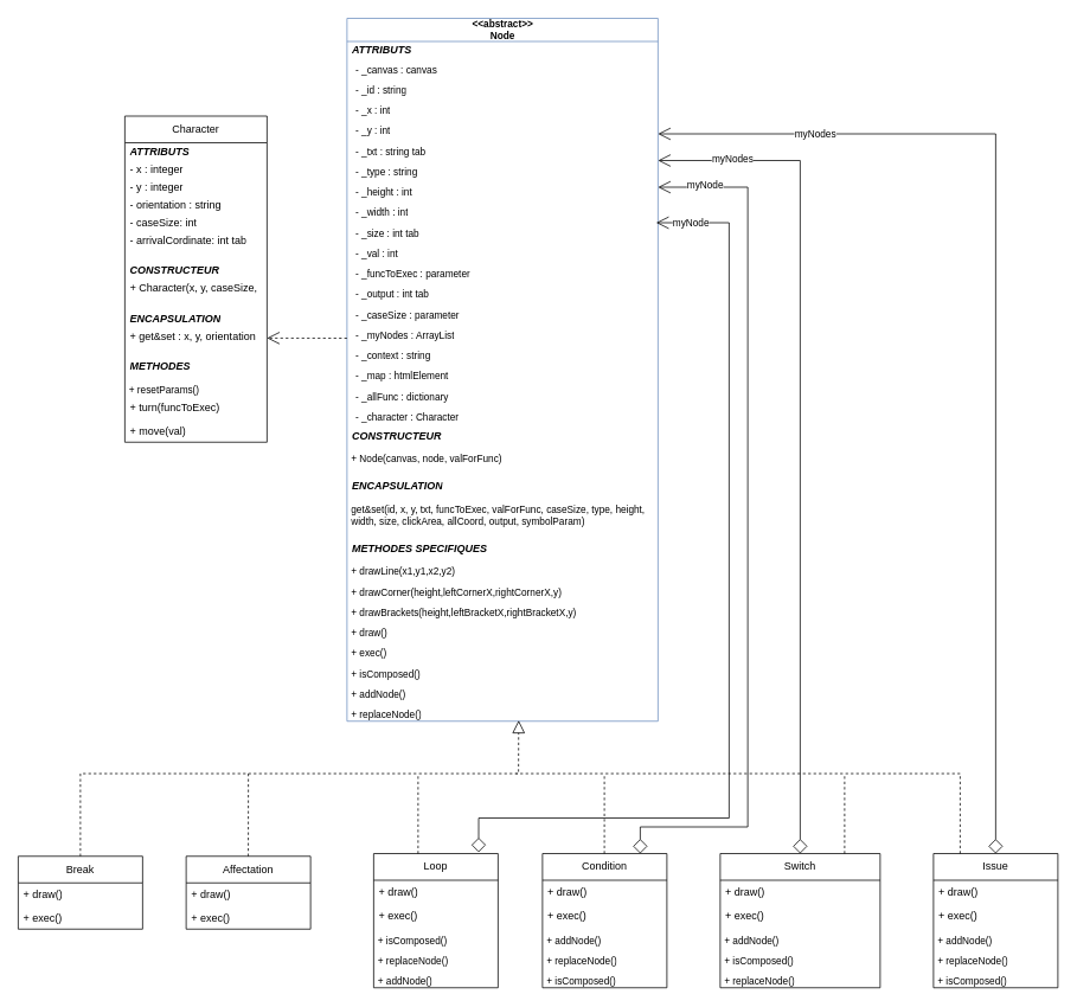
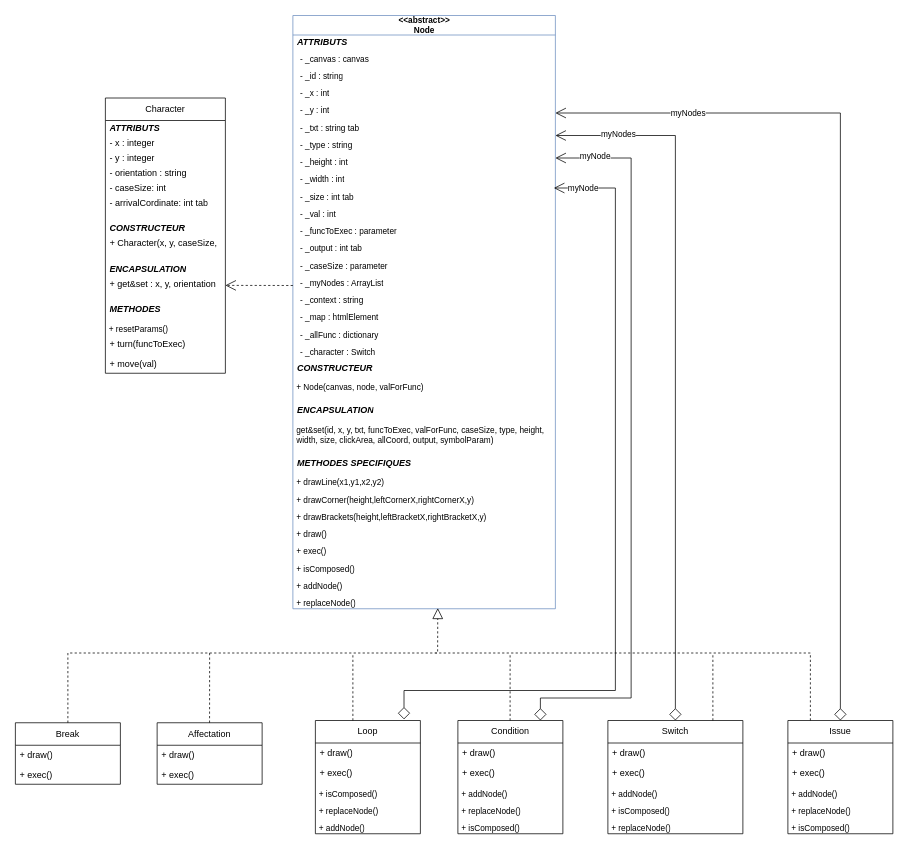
- <mxCell id="70" value="- _character : Character" style="text;strokeColor=none;fillColor=none;align=left;verticalAlign=middle;spacingLeft=5;spacingRight=0;overflow=hidden;rotatable=0;points=[[0,0.5],[1,0.5]];portConstraint=eastwest;perimeterSpacing=0;fontSize=11;spacingTop=0;spacing=5;spacingBottom=0;html=1;fontFamily=Helvetica;" vertex="1" parent="51"><mxGeometry y="437" width="350" height="23" as="geometry" /></mxCell>
+ <mxCell id="70" value="- _character : Switch" style="text;strokeColor=none;fillColor=none;align=left;verticalAlign=middle;spacingLeft=5;spacingRight=0;overflow=hidden;rotatable=0;points=[[0,0.5],[1,0.5]];portConstraint=eastwest;perimeterSpacing=0;fontSize=11;spacingTop=0;spacing=5;spacingBottom=0;html=1;fontFamily=Helvetica;" vertex="1" parent="51"><mxGeometry y="437" width="350" height="23" as="geometry" /></mxCell>
